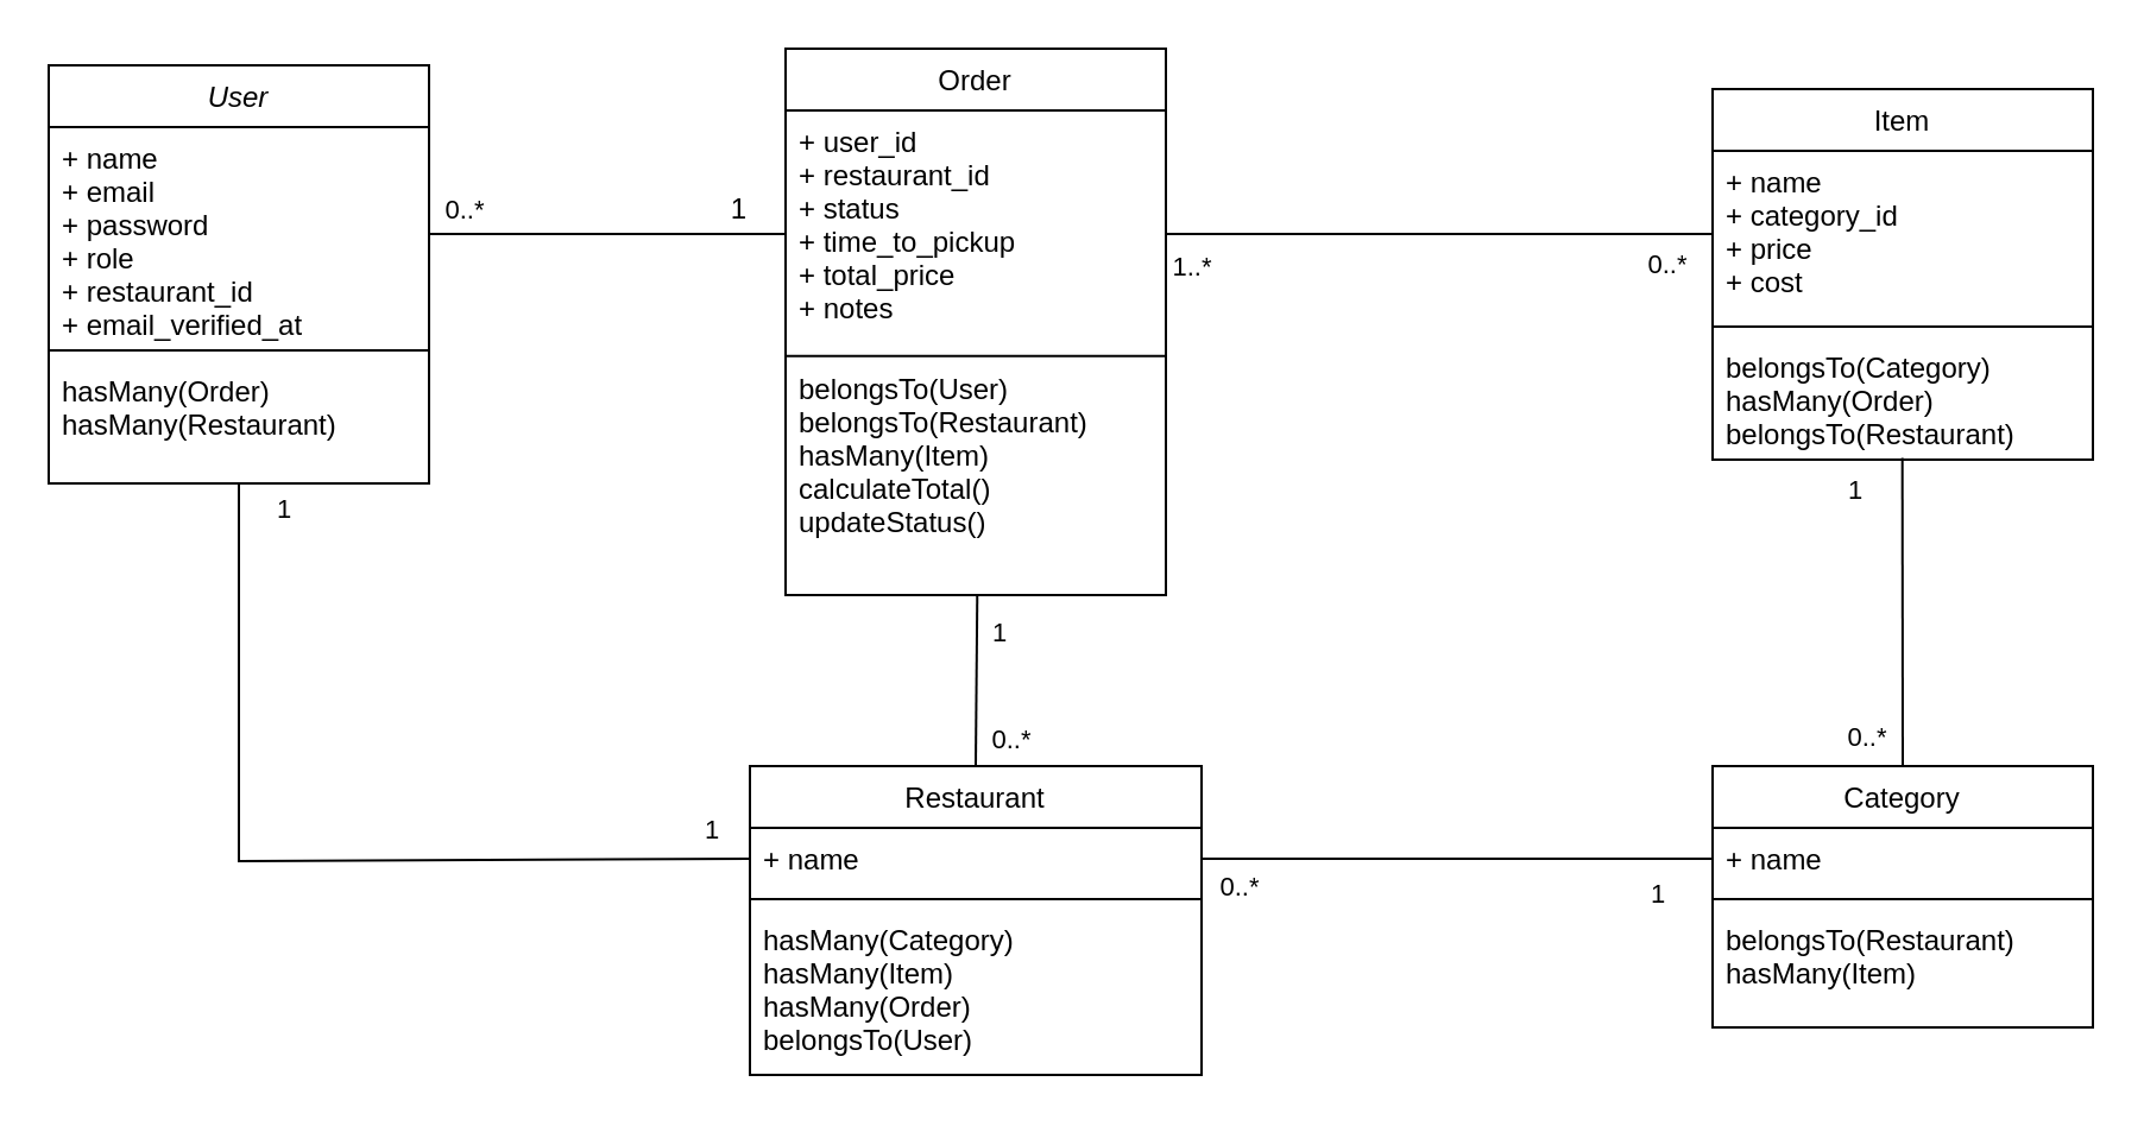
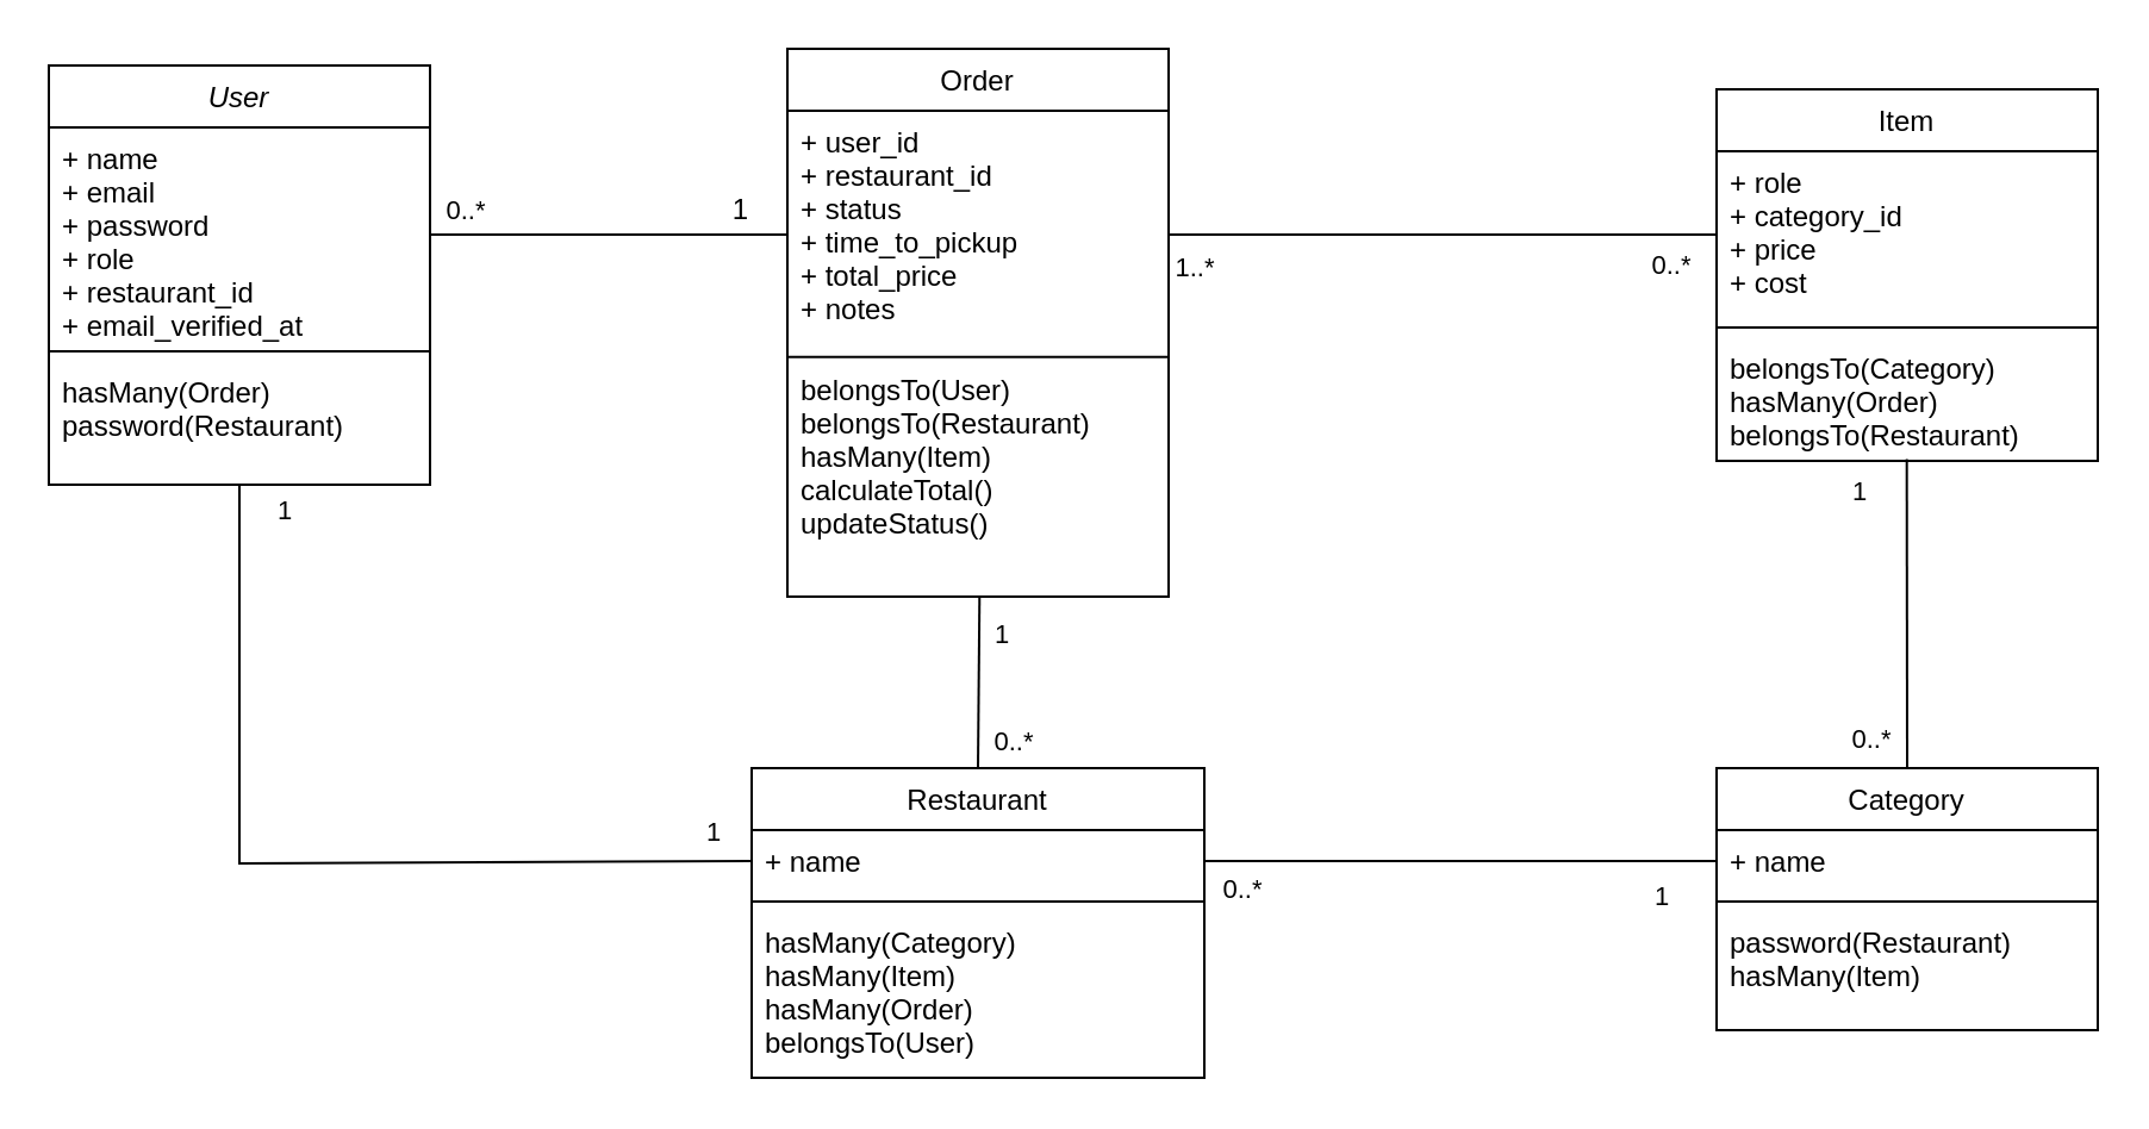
- <mxCell id="19" value="+ name&#10;+ category_id&#10;+ price&#10;+ cost" style="text;align=left;verticalAlign=top;spacingLeft=4;spacingRight=4;overflow=hidden;rotatable=0;points=[[0,0.5],[1,0.5]];portConstraint=eastwest;" vertex="1" parent="18"><mxGeometry y="26" width="160" height="70" as="geometry" /></mxCell>
+ <mxCell id="19" value="+ role&#10;+ category_id&#10;+ price&#10;+ cost" style="text;align=left;verticalAlign=top;spacingLeft=4;spacingRight=4;overflow=hidden;rotatable=0;points=[[0,0.5],[1,0.5]];portConstraint=eastwest;" vertex="1" parent="18"><mxGeometry y="26" width="160" height="70" as="geometry" /></mxCell>
- <mxCell id="5" value="hasMany(Order)&#10;hasMany(Restaurant)" style="text;align=left;verticalAlign=top;spacingLeft=4;spacingRight=4;overflow=hidden;rotatable=0;points=[[0,0.5],[1,0.5]];portConstraint=eastwest;" vertex="1" parent="2"><mxGeometry y="124" width="160" height="42" as="geometry" /></mxCell>
+ <mxCell id="5" value="hasMany(Order)&#10;password(Restaurant)" style="text;align=left;verticalAlign=top;spacingLeft=4;spacingRight=4;overflow=hidden;rotatable=0;points=[[0,0.5],[1,0.5]];portConstraint=eastwest;" vertex="1" parent="2"><mxGeometry y="124" width="160" height="42" as="geometry" /></mxCell>
- <mxCell id="9" value="belongsTo(Restaurant)&#10;hasMany(Item)" style="text;align=left;verticalAlign=top;spacingLeft=4;spacingRight=4;overflow=hidden;rotatable=0;points=[[0,0.5],[1,0.5]];portConstraint=eastwest;" vertex="1" parent="6"><mxGeometry y="60" width="160" height="50" as="geometry" /></mxCell>
+ <mxCell id="9" value="password(Restaurant)&#10;hasMany(Item)" style="text;align=left;verticalAlign=top;spacingLeft=4;spacingRight=4;overflow=hidden;rotatable=0;points=[[0,0.5],[1,0.5]];portConstraint=eastwest;" vertex="1" parent="6"><mxGeometry y="60" width="160" height="50" as="geometry" /></mxCell>
